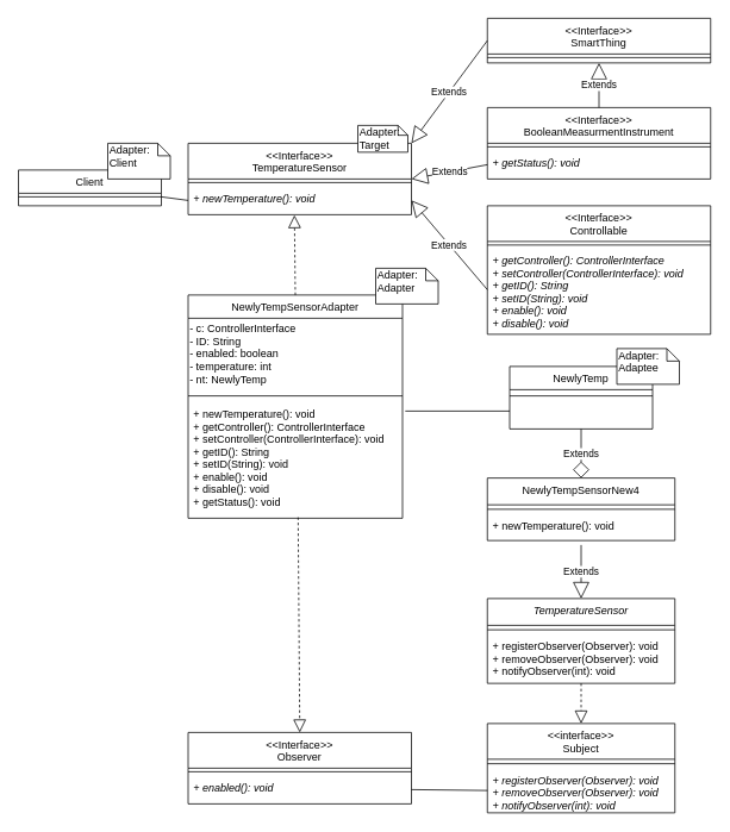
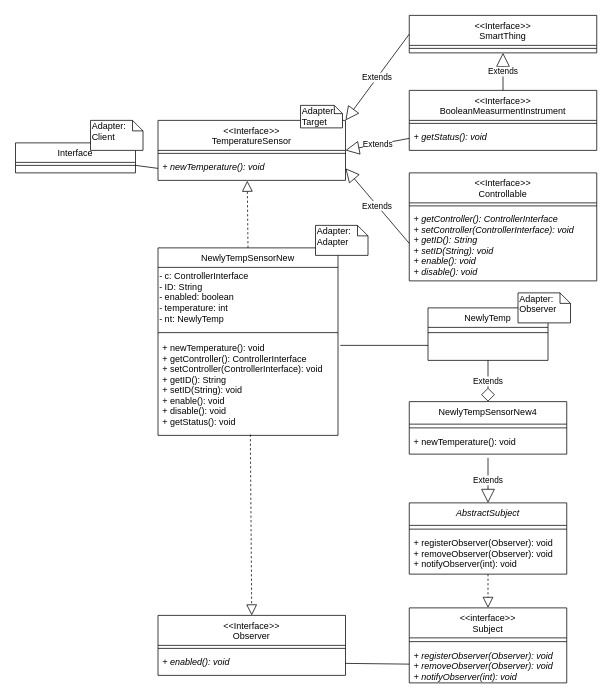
- <mxCell id="14" value="Client" style="swimlane;fontStyle=0;align=center;verticalAlign=top;childLayout=stackLayout;horizontal=1;startSize=26;horizontalStack=0;resizeParent=1;resizeLast=0;collapsible=1;marginBottom=0;rounded=0;shadow=0;strokeWidth=1;" parent="1" vertex="1"><mxGeometry y="190" width="160" height="40" as="geometry" x="20"><mxRectangle x="340" y="380" width="170" height="26" as="alternateBounds" /></mxGeometry></mxCell>
+ <mxCell id="14" value="Interface" style="swimlane;fontStyle=0;align=center;verticalAlign=top;childLayout=stackLayout;horizontal=1;startSize=26;horizontalStack=0;resizeParent=1;resizeLast=0;collapsible=1;marginBottom=0;rounded=0;shadow=0;strokeWidth=1;" parent="1" vertex="1"><mxGeometry y="190" width="160" height="40" as="geometry" x="20"><mxRectangle x="340" y="380" width="170" height="26" as="alternateBounds" /></mxGeometry></mxCell>
- <mxCell id="5" value="NewlyTempSensorAdapter" style="swimlane;fontStyle=0;align=center;verticalAlign=top;childLayout=stackLayout;horizontal=1;startSize=26;horizontalStack=0;resizeParent=1;resizeLast=0;collapsible=1;marginBottom=0;rounded=0;shadow=0;strokeWidth=1;" parent="1" vertex="1"><mxGeometry x="210" y="330" width="240" height="250" as="geometry"><mxRectangle x="550" y="140" width="160" height="26" as="alternateBounds" /></mxGeometry></mxCell>
+ <mxCell id="5" value="NewlyTempSensorNew" style="swimlane;fontStyle=0;align=center;verticalAlign=top;childLayout=stackLayout;horizontal=1;startSize=26;horizontalStack=0;resizeParent=1;resizeLast=0;collapsible=1;marginBottom=0;rounded=0;shadow=0;strokeWidth=1;" parent="1" vertex="1"><mxGeometry x="210" y="330" width="240" height="250" as="geometry"><mxRectangle x="550" y="140" width="160" height="26" as="alternateBounds" /></mxGeometry></mxCell>
- <mxCell id="13" value="Adapter:&lt;br&gt;Adaptee" style="shape=note;whiteSpace=wrap;html=1;size=14;verticalAlign=top;align=left;spacingTop=-6;" parent="1" vertex="1"><mxGeometry x="690" y="390" width="70" height="40" as="geometry" /></mxCell>
+ <mxCell id="13" value="Adapter:&lt;br&gt;Observer" style="shape=note;whiteSpace=wrap;html=1;size=14;verticalAlign=top;align=left;spacingTop=-6;" parent="1" vertex="1"><mxGeometry x="690" y="390" width="70" height="40" as="geometry" /></mxCell>
- <mxCell id="40" value="TemperatureSensor" style="swimlane;fontStyle=2;align=center;verticalAlign=top;childLayout=stackLayout;horizontal=1;startSize=30;horizontalStack=0;resizeParent=1;resizeLast=0;collapsible=1;marginBottom=0;rounded=0;shadow=0;strokeWidth=1;" vertex="1" parent="1"><mxGeometry x="545" y="670" width="210" height="95" as="geometry"><mxRectangle x="550" y="140" width="160" height="26" as="alternateBounds" /></mxGeometry></mxCell>
+ <mxCell id="40" value="AbstractSubject" style="swimlane;fontStyle=2;align=center;verticalAlign=top;childLayout=stackLayout;horizontal=1;startSize=30;horizontalStack=0;resizeParent=1;resizeLast=0;collapsible=1;marginBottom=0;rounded=0;shadow=0;strokeWidth=1;" vertex="1" parent="1"><mxGeometry x="545" y="670" width="210" height="95" as="geometry"><mxRectangle x="550" y="140" width="160" height="26" as="alternateBounds" /></mxGeometry></mxCell>
